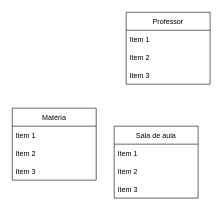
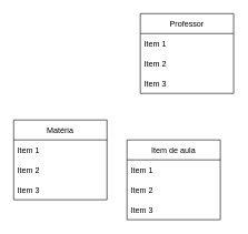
- <mxCell id="10" value="Sala de aula" style="swimlane;fontStyle=0;childLayout=stackLayout;horizontal=1;startSize=30;horizontalStack=0;resizeParent=1;resizeParentMax=0;resizeLast=0;collapsible=1;marginBottom=0;" vertex="1" parent="1"><mxGeometry x="190" y="210" width="140" height="120" as="geometry" /></mxCell>
+ <mxCell id="10" value="Item de aula" style="swimlane;fontStyle=0;childLayout=stackLayout;horizontal=1;startSize=30;horizontalStack=0;resizeParent=1;resizeParentMax=0;resizeLast=0;collapsible=1;marginBottom=0;" vertex="1" parent="1"><mxGeometry x="190" y="210" width="140" height="120" as="geometry" /></mxCell>
